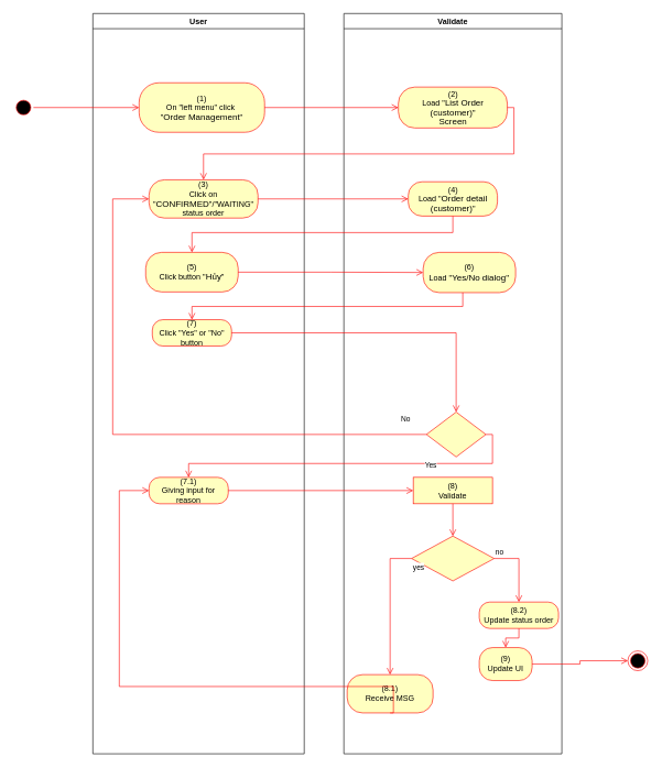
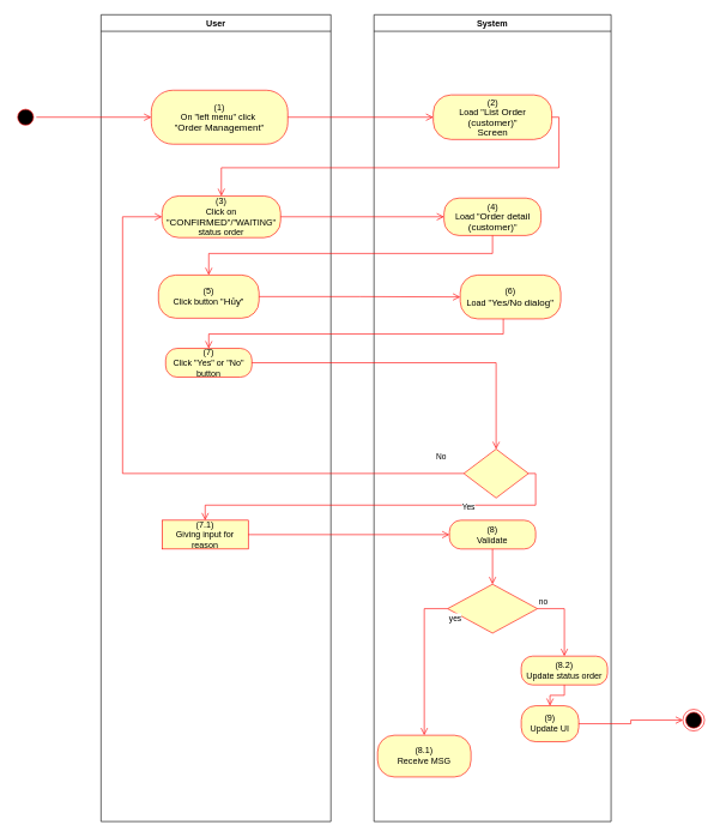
- <mxCell id="6" value="Validate" style="swimlane;whiteSpace=wrap;startSize=23;" vertex="1" parent="1"><mxGeometry x="520" y="20" width="330" height="1122" as="geometry" /></mxCell>
+ <mxCell id="6" value="System" style="swimlane;whiteSpace=wrap;startSize=23;" vertex="1" parent="1"><mxGeometry x="520" y="20" width="330" height="1122" as="geometry" /></mxCell>
- <mxCell id="5" value="(7.1)&lt;br&gt;Giving input for reason" style="rounded=1;whiteSpace=wrap;html=1;arcSize=40;fontColor=#000000;fillColor=#ffffc0;strokeColor=#ff0000;" vertex="1" parent="2"><mxGeometry x="85" y="703" width="120" height="40" as="geometry" /></mxCell>
+ <mxCell id="5" value="(7.1)&lt;br&gt;Giving input for reason" style="whiteSpace=wrap;html=1;arcSize=40;fontColor=#000000;fillColor=#ffffc0;strokeColor=#ff0000;rounded=0;" vertex="1" parent="2"><mxGeometry x="85" y="703" width="120" height="40" as="geometry" /></mxCell>
- <mxCell id="11" value="(8)&lt;br&gt;Validate" style="whiteSpace=wrap;html=1;arcSize=40;fontColor=#000000;fillColor=#ffffc0;strokeColor=#ff0000;rounded=0;" vertex="1" parent="6"><mxGeometry x="105" y="703" width="120" height="40" as="geometry" /></mxCell>
+ <mxCell id="11" value="(8)&lt;br&gt;Validate" style="rounded=1;whiteSpace=wrap;html=1;arcSize=40;fontColor=#000000;fillColor=#ffffc0;strokeColor=#ff0000;" vertex="1" parent="6"><mxGeometry x="105" y="703" width="120" height="40" as="geometry" /></mxCell>
- <mxCell id="35" value="" style="edgeStyle=orthogonalEdgeStyle;html=1;verticalAlign=bottom;endArrow=open;endSize=8;strokeColor=#ff0000;rounded=0;exitX=0.5;exitY=1;exitDx=0;exitDy=0;entryX=0;entryY=0.5;entryDx=0;entryDy=0;" edge="1" parent="1" source="9" target="5"><mxGeometry relative="1" as="geometry"><mxPoint x="170" y="676" as="targetPoint" /><Array as="points"><mxPoint x="595" y="1040" /><mxPoint x="180" y="1040" /><mxPoint x="180" y="743" /></Array></mxGeometry></mxCell>
